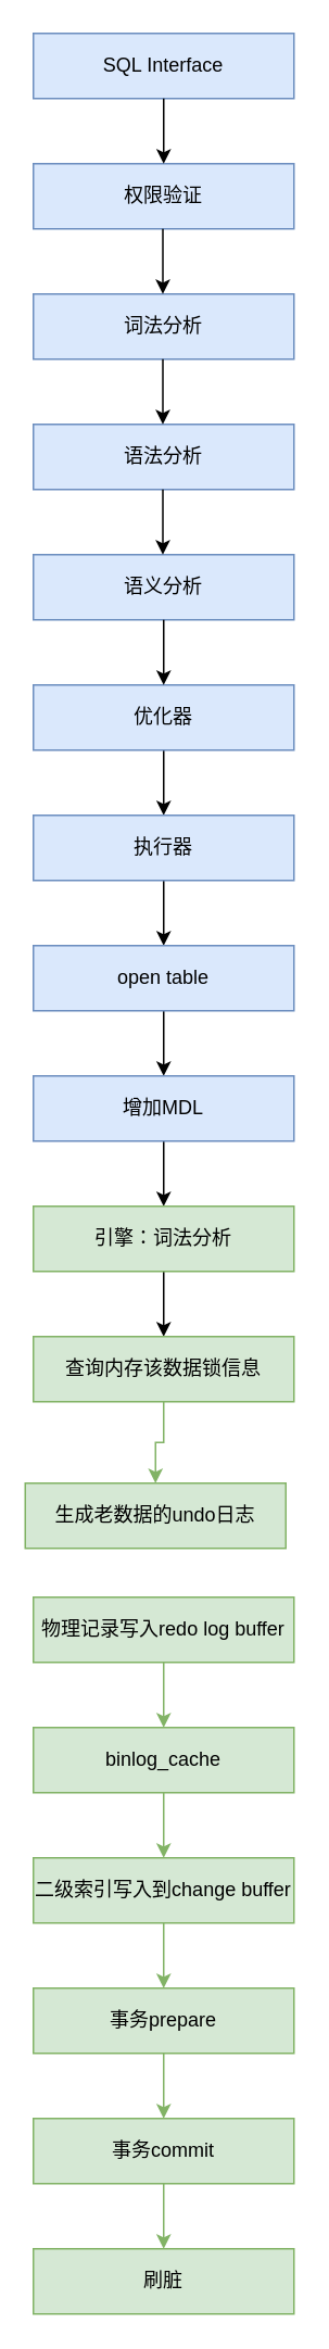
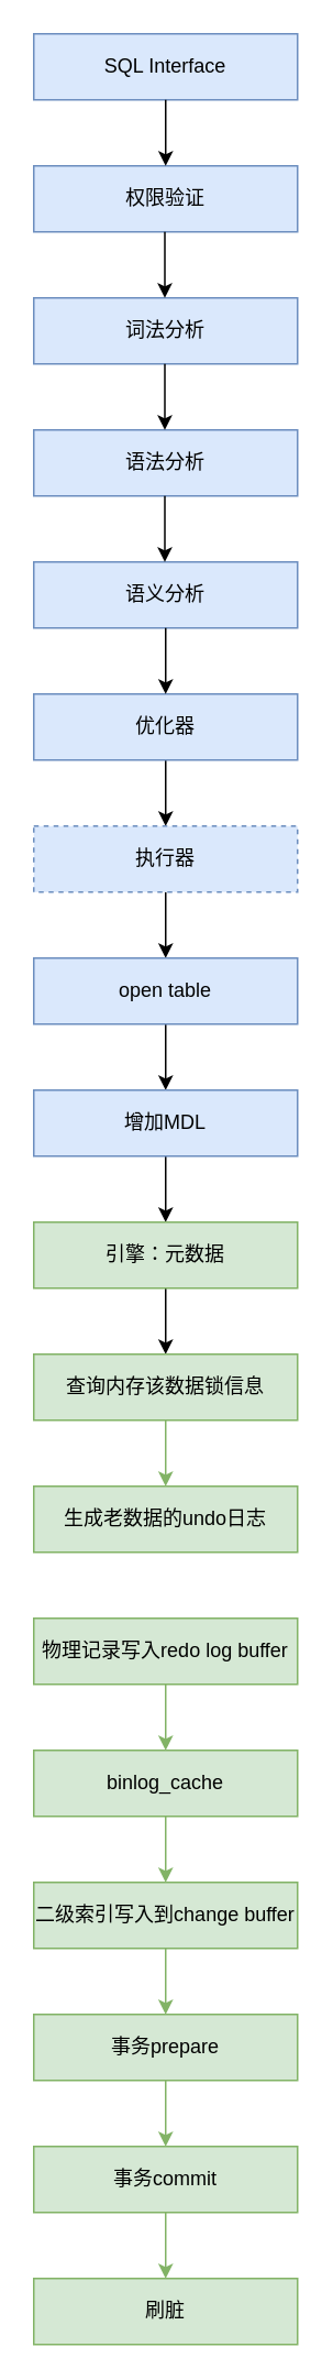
- <mxCell id="10" value="执行器" style="rounded=0;whiteSpace=wrap;html=1;fillColor=#dae8fc;strokeColor=#6c8ebf;" vertex="1" parent="1"><mxGeometry x="20" y="500" width="160" height="40" as="geometry" /></mxCell>
+ <mxCell id="10" value="执行器" style="rounded=0;whiteSpace=wrap;html=1;fillColor=#dae8fc;strokeColor=#6c8ebf;dashed=1;" vertex="1" parent="1"><mxGeometry x="20" y="500" width="160" height="40" as="geometry" /></mxCell>
- <mxCell id="16" value="引擎：词法分析" style="rounded=0;whiteSpace=wrap;html=1;fillColor=#d5e8d4;strokeColor=#82b366;" vertex="1" parent="1"><mxGeometry x="20" y="740" width="160" height="40" as="geometry" /></mxCell>
+ <mxCell id="16" value="引擎：元数据" style="rounded=0;whiteSpace=wrap;html=1;fillColor=#d5e8d4;strokeColor=#82b366;" vertex="1" parent="1"><mxGeometry x="20" y="740" width="160" height="40" as="geometry" /></mxCell>
- <mxCell id="19" value="生成老数据的undo日志" style="rounded=0;whiteSpace=wrap;html=1;fillColor=#d5e8d4;strokeColor=#82b366;" vertex="1" parent="1"><mxGeometry x="15" y="910" width="160" height="40" as="geometry" /></mxCell>
+ <mxCell id="19" value="生成老数据的undo日志" style="rounded=0;whiteSpace=wrap;html=1;fillColor=#d5e8d4;strokeColor=#82b366;" vertex="1" parent="1"><mxGeometry x="20" y="900" width="160" height="40" as="geometry" /></mxCell>
